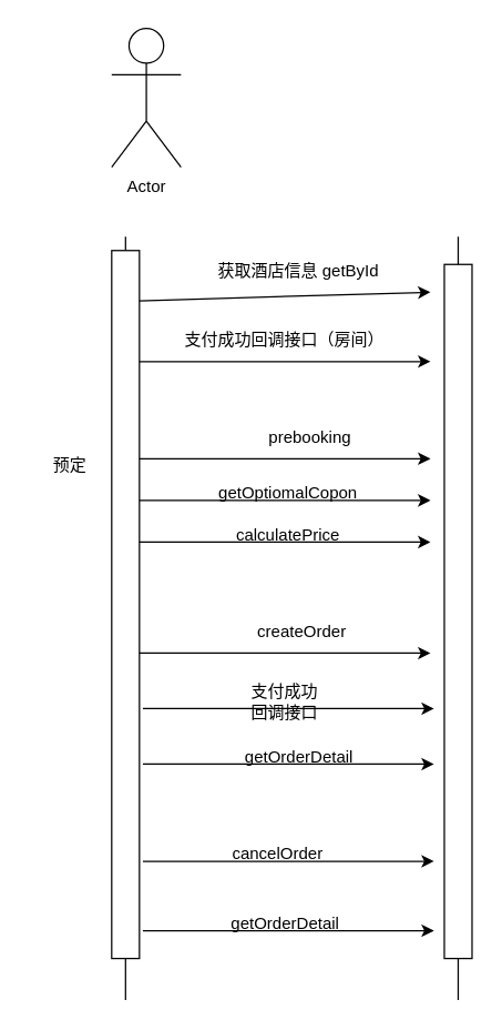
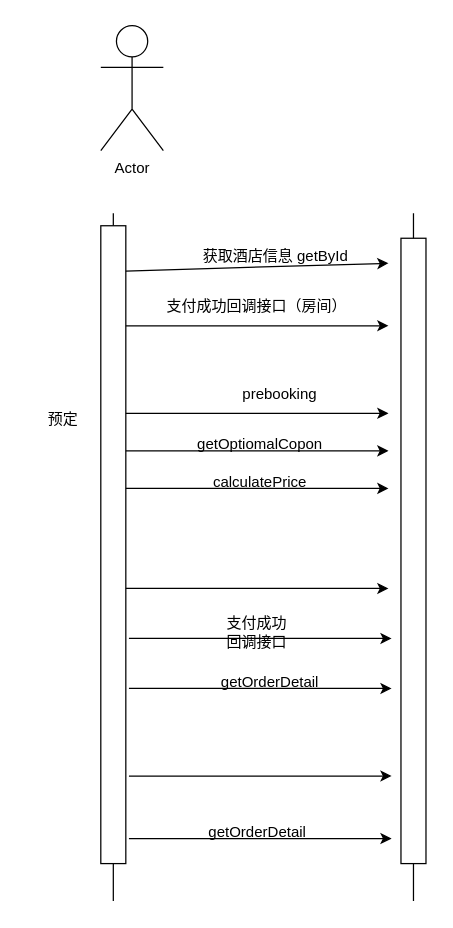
- <mxCell id="9" value="获取酒店信息 getById" style="text;html=1;strokeColor=none;fillColor=none;align=center;verticalAlign=middle;whiteSpace=wrap;rounded=0;" vertex="1" parent="1"><mxGeometry x="150" y="180" width="130" height="30" as="geometry" /></mxCell>
+ <mxCell id="9" value="获取酒店信息 getById" style="text;html=1;strokeColor=none;fillColor=none;align=center;verticalAlign=middle;whiteSpace=wrap;rounded=0;" vertex="1" parent="1"><mxGeometry x="155" y="190" width="130" height="30" as="geometry" /></mxCell>
- <mxCell id="22" value="createOrder" style="text;html=1;strokeColor=none;fillColor=none;align=center;verticalAlign=middle;whiteSpace=wrap;rounded=0;" vertex="1" parent="1"><mxGeometry x="175" y="440" width="85" height="30" as="geometry" /></mxCell>
- <mxCell id="26" value="cancelOrder" style="text;html=1;strokeColor=none;fillColor=none;align=center;verticalAlign=middle;whiteSpace=wrap;rounded=0;" vertex="1" parent="1"><mxGeometry x="170" y="600" width="60" height="30" as="geometry" /></mxCell>
